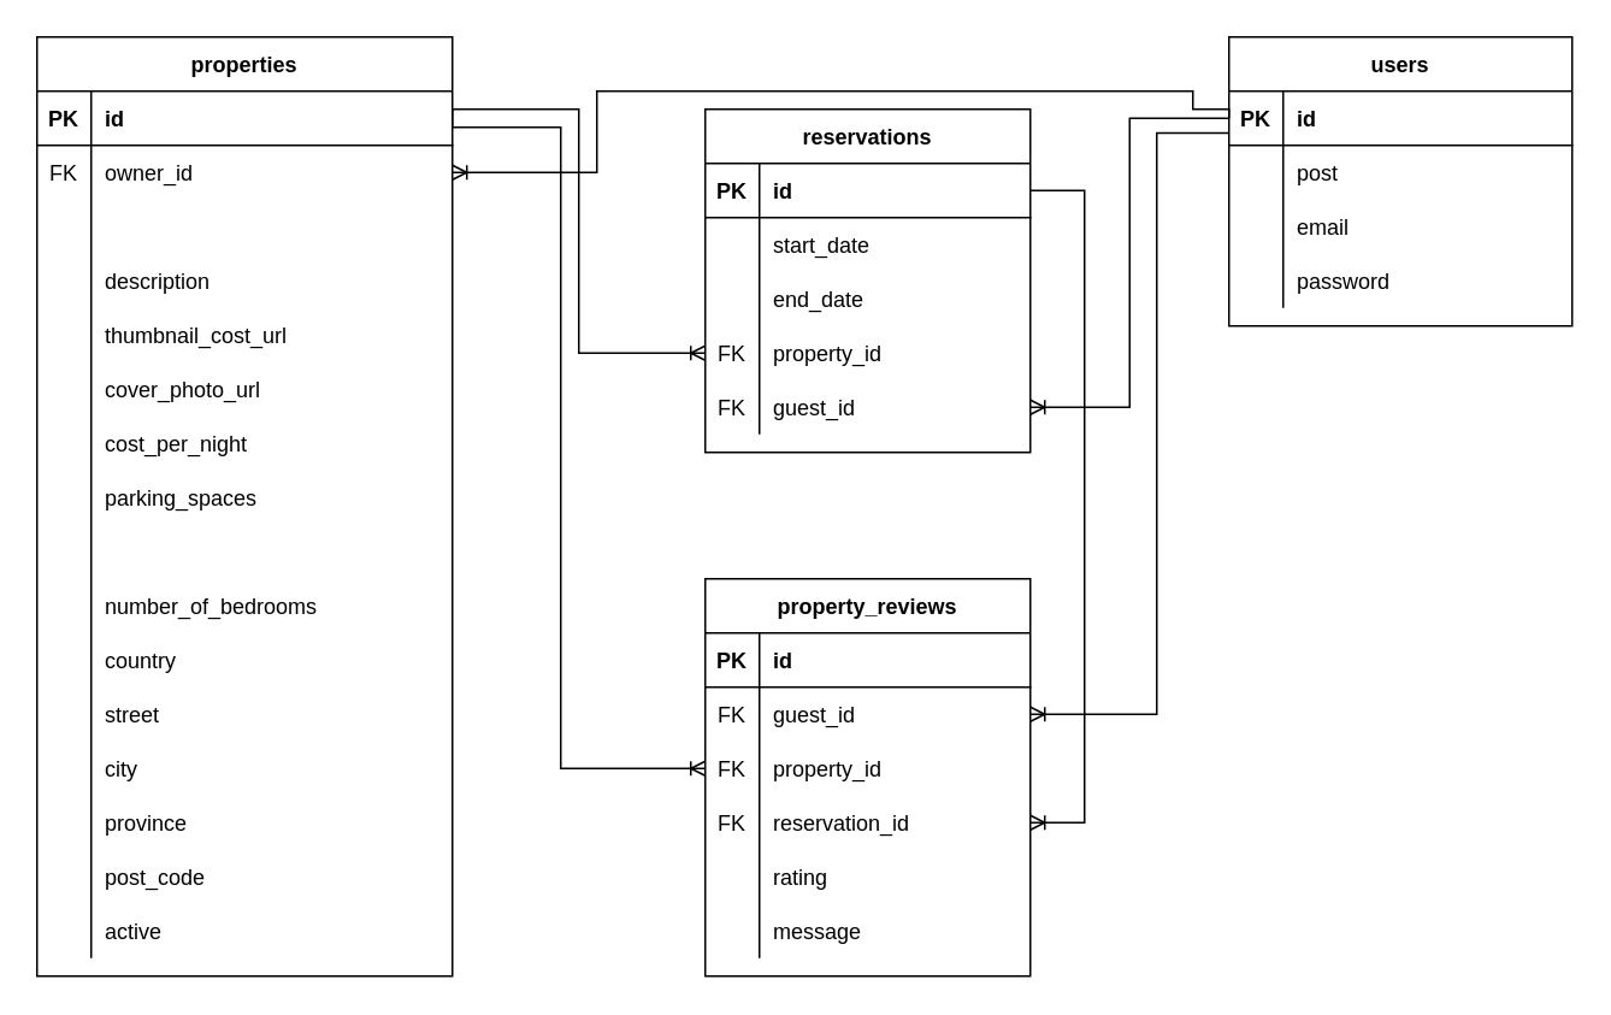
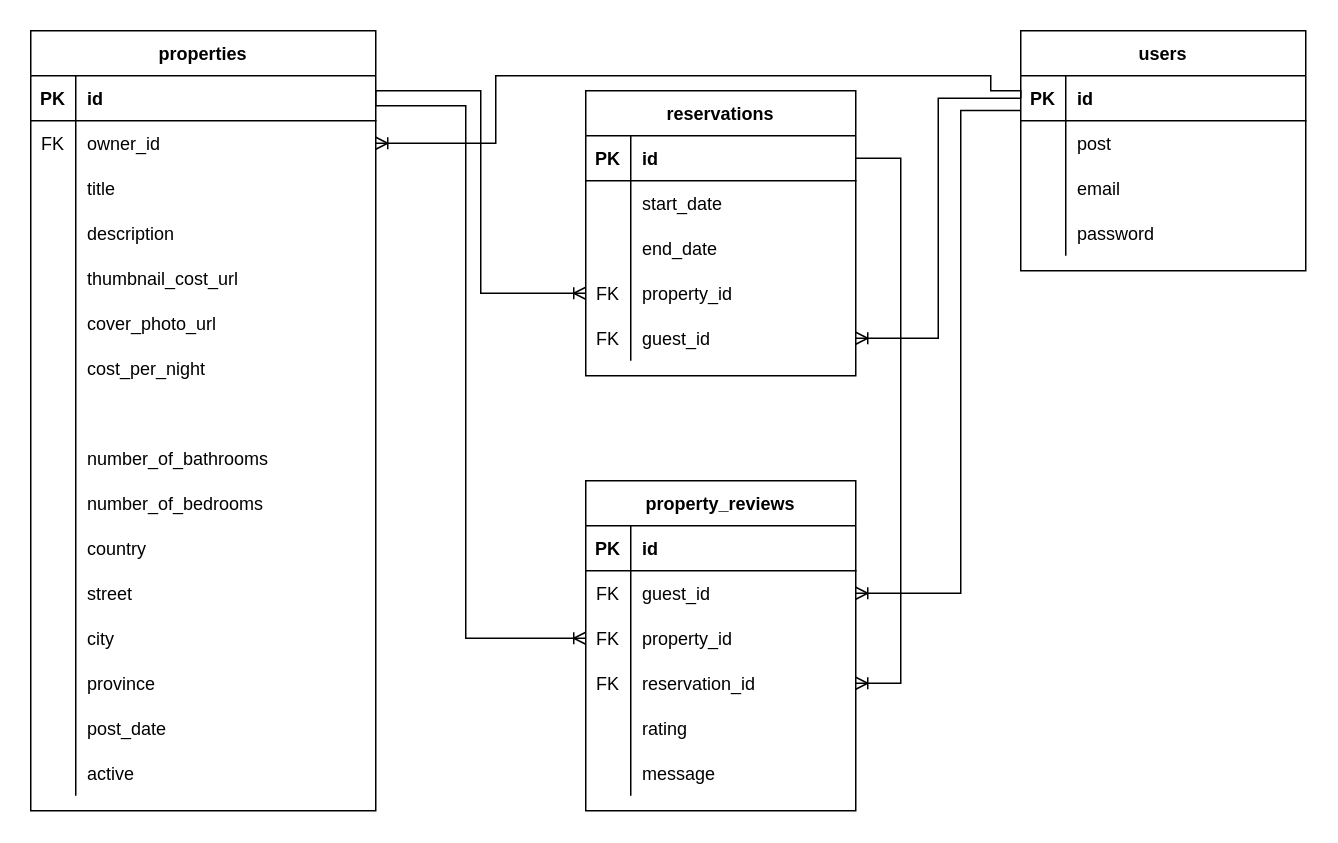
+ <mxCell id="59" value="title" style="shape=partialRectangle;connectable=0;fillColor=none;top=0;left=0;bottom=0;right=0;align=left;spacingLeft=6;overflow=hidden;" parent="57" vertex="1"><mxGeometry x="30" width="200" height="30" as="geometry"><mxRectangle width="200" height="30" as="alternateBounds" /></mxGeometry></mxCell>
- <mxCell id="74" value="parking_spaces" style="shape=partialRectangle;connectable=0;fillColor=none;top=0;left=0;bottom=0;right=0;align=left;spacingLeft=6;overflow=hidden;" parent="72" vertex="1"><mxGeometry x="30" width="200" height="30" as="geometry"><mxRectangle width="200" height="30" as="alternateBounds" /></mxGeometry></mxCell>
+ <mxCell id="77" value="number_of_bathrooms" style="shape=partialRectangle;connectable=0;fillColor=none;top=0;left=0;bottom=0;right=0;align=left;spacingLeft=6;overflow=hidden;" parent="75" vertex="1"><mxGeometry x="30" width="200" height="30" as="geometry"><mxRectangle width="200" height="30" as="alternateBounds" /></mxGeometry></mxCell>
- <mxCell id="95" value="post_code" style="shape=partialRectangle;connectable=0;fillColor=none;top=0;left=0;bottom=0;right=0;align=left;spacingLeft=6;overflow=hidden;" parent="93" vertex="1"><mxGeometry x="30" width="200" height="30" as="geometry"><mxRectangle width="200" height="30" as="alternateBounds" /></mxGeometry></mxCell>
+ <mxCell id="95" value="post_date" style="shape=partialRectangle;connectable=0;fillColor=none;top=0;left=0;bottom=0;right=0;align=left;spacingLeft=6;overflow=hidden;" parent="93" vertex="1"><mxGeometry x="30" width="200" height="30" as="geometry"><mxRectangle width="200" height="30" as="alternateBounds" /></mxGeometry></mxCell>
